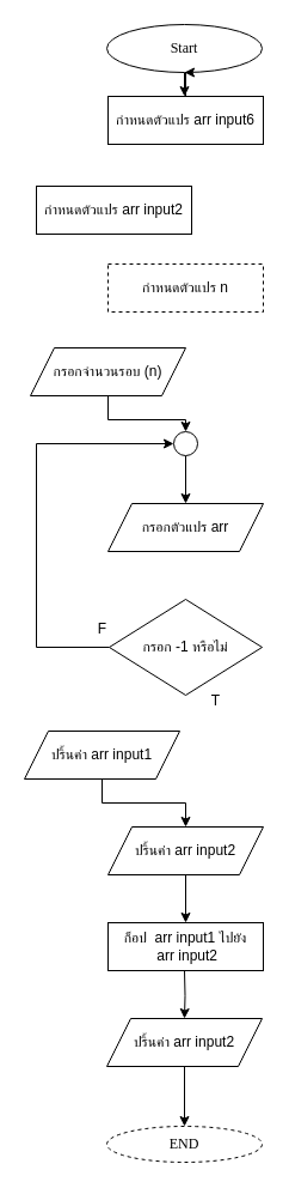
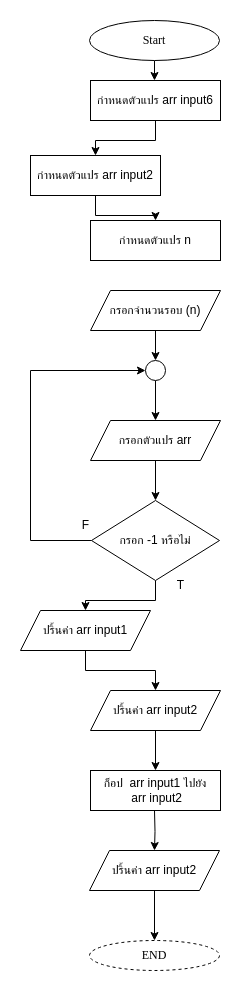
- <mxCell id="22" style="edgeStyle=orthogonalEdgeStyle;rounded=0;orthogonalLoop=1;jettySize=auto;html=1;" edge="1" parent="1" source="23" target="3"><mxGeometry relative="1" as="geometry" /></mxCell>
+ <mxCell id="22" style="edgeStyle=orthogonalEdgeStyle;rounded=0;orthogonalLoop=1;jettySize=auto;html=1;entryX=0.5;entryY=0;entryDx=0;entryDy=0;" edge="1" parent="1" source="23" target="5"><mxGeometry relative="1" as="geometry" /></mxCell>
+ <mxCell id="4" value="" style="edgeStyle=orthogonalEdgeStyle;rounded=0;orthogonalLoop=1;jettySize=auto;html=1;" edge="1" parent="1" source="5" target="6"><mxGeometry relative="1" as="geometry" /></mxCell>
- <mxCell id="6" value="กำหนดตัวแปร n" style="rounded=0;whiteSpace=wrap;html=1;dashed=1;" vertex="1" parent="1"><mxGeometry x="90" y="220" width="130" height="40" as="geometry" /></mxCell>
+ <mxCell id="6" value="กำหนดตัวแปร n" style="rounded=0;whiteSpace=wrap;html=1;" vertex="1" parent="1"><mxGeometry x="90" y="220" width="130" height="40" as="geometry" /></mxCell>
- <mxCell id="25" value="กรอกจำนวนรอบ (n)" style="rounded=0;whiteSpace=wrap;html=1;shape=parallelogram;perimeter=parallelogramPerimeter;fixedSize=1;" vertex="1" parent="1"><mxGeometry x="25" y="290" width="130" height="40" as="geometry" /></mxCell>
+ <mxCell id="25" value="กรอกจำนวนรอบ (n)" style="rounded=0;whiteSpace=wrap;html=1;shape=parallelogram;perimeter=parallelogramPerimeter;fixedSize=1;" vertex="1" parent="1"><mxGeometry x="90" y="290" width="130" height="40" as="geometry" /></mxCell>
+ <mxCell id="7" value="" style="edgeStyle=orthogonalEdgeStyle;rounded=0;orthogonalLoop=1;jettySize=auto;html=1;" edge="1" parent="1" source="8" target="13"><mxGeometry relative="1" as="geometry" /></mxCell>
+ <mxCell id="12" style="edgeStyle=orthogonalEdgeStyle;rounded=0;orthogonalLoop=1;jettySize=auto;html=1;entryX=0.5;entryY=0;entryDx=0;entryDy=0;" edge="1" parent="1" source="13" target="16"><mxGeometry relative="1" as="geometry" /></mxCell>
